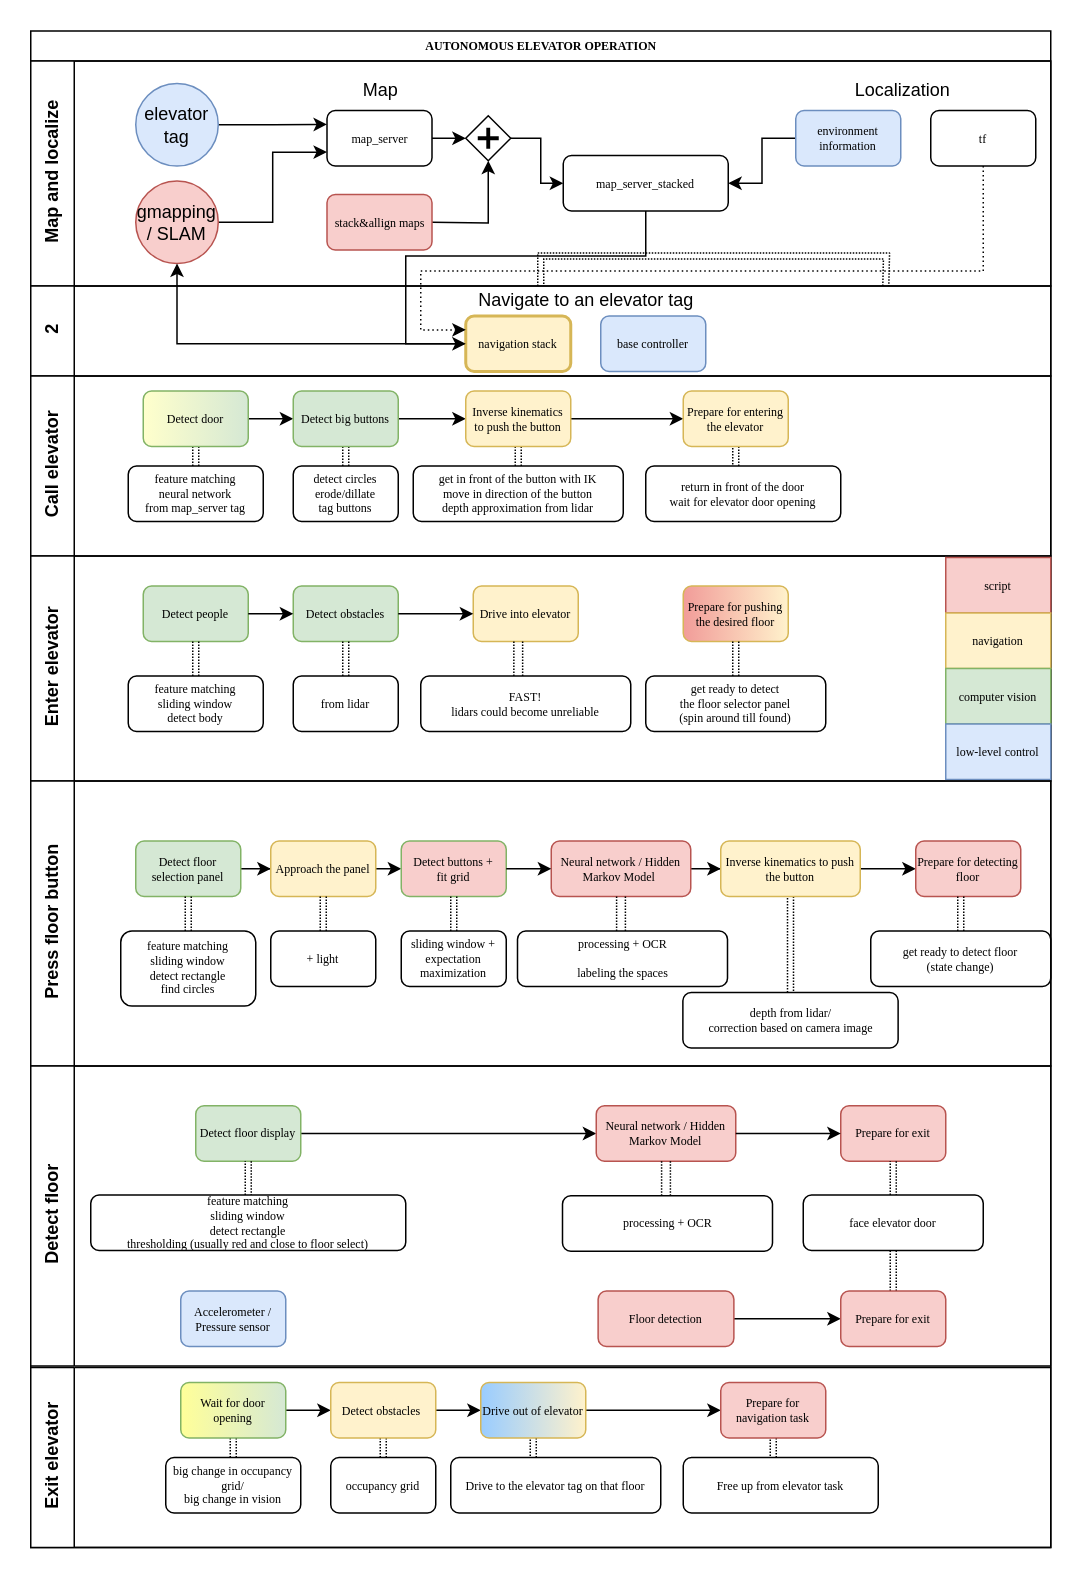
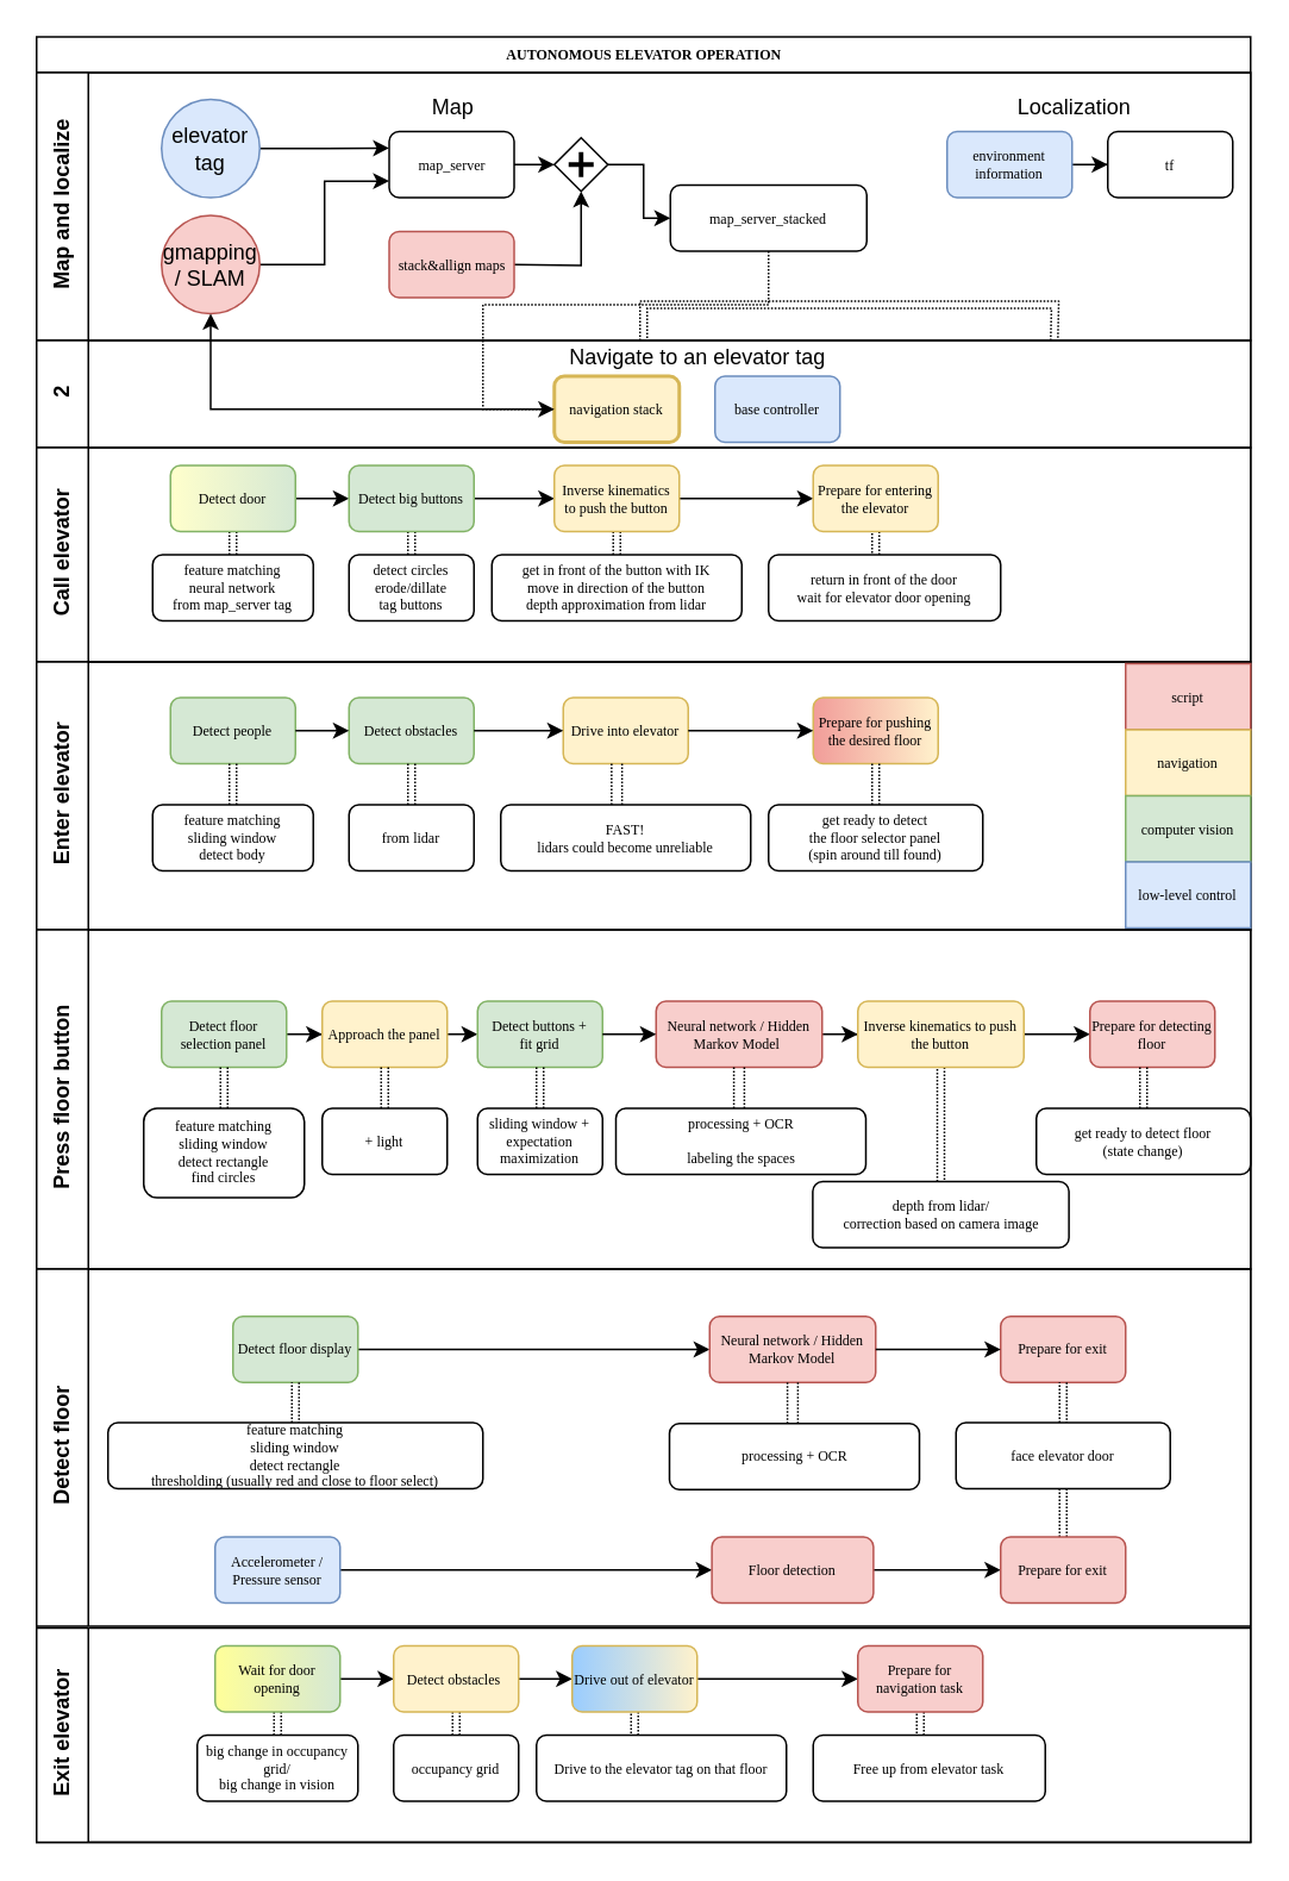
- <mxCell id="15" value="" style="edgeStyle=orthogonalEdgeStyle;rounded=0;orthogonalLoop=1;jettySize=auto;html=1;" edge="1" parent="3" source="16" target="10"><mxGeometry relative="1" as="geometry" /></mxCell>
+ <mxCell id="15" value="" style="edgeStyle=orthogonalEdgeStyle;rounded=0;orthogonalLoop=1;jettySize=auto;html=1;" edge="1" parent="3" source="16" target="17"><mxGeometry relative="1" as="geometry" /></mxCell>
- <mxCell id="42" style="edgeStyle=orthogonalEdgeStyle;rounded=0;orthogonalLoop=1;jettySize=auto;html=1;exitX=0.5;exitY=1;exitDx=0;exitDy=0;entryX=0;entryY=0.5;entryDx=0;entryDy=0;dashed=0;dashPattern=1 1;" edge="1" parent="2" source="10" target="22"><mxGeometry relative="1" as="geometry"><Array as="points"><mxPoint x="410" y="150" /><mxPoint x="250" y="150" /><mxPoint x="250" y="208" /></Array></mxGeometry></mxCell>
+ <mxCell id="42" style="edgeStyle=orthogonalEdgeStyle;rounded=0;orthogonalLoop=1;jettySize=auto;html=1;exitX=0.5;exitY=1;exitDx=0;exitDy=0;entryX=0;entryY=0.5;entryDx=0;entryDy=0;dashed=1;dashPattern=1 1;" edge="1" parent="2" source="10" target="22"><mxGeometry relative="1" as="geometry"><Array as="points"><mxPoint x="410" y="150" /><mxPoint x="250" y="150" /><mxPoint x="250" y="208" /></Array></mxGeometry></mxCell>
- <mxCell id="43" style="edgeStyle=orthogonalEdgeStyle;rounded=0;orthogonalLoop=1;jettySize=auto;html=1;exitX=0.5;exitY=1;exitDx=0;exitDy=0;entryX=0;entryY=0.25;entryDx=0;entryDy=0;dashed=1;dashPattern=1 2;" edge="1" parent="2" source="17" target="22"><mxGeometry relative="1" as="geometry"><Array as="points"><mxPoint x="635" y="160" /><mxPoint x="260" y="160" /><mxPoint x="260" y="199" /></Array></mxGeometry></mxCell>
+ <mxCell id="56" value="" style="edgeStyle=orthogonalEdgeStyle;rounded=0;orthogonalLoop=1;jettySize=auto;html=1;" edge="1" parent="44" source="52" target="55"><mxGeometry relative="1" as="geometry" /></mxCell>
- <mxCell id="71" value="Detect buttons +&lt;br&gt;fit grid" style="rounded=1;whiteSpace=wrap;html=1;shadow=0;labelBackgroundColor=none;strokeWidth=1;fontFamily=Verdana;fontSize=8;align=center;fillColor=#f8cecc;strokeColor=#82b366;" vertex="1" parent="64"><mxGeometry x="247" y="40" width="70" height="37" as="geometry" /></mxCell>
+ <mxCell id="71" value="Detect buttons +&lt;br&gt;fit grid" style="rounded=1;whiteSpace=wrap;html=1;shadow=0;labelBackgroundColor=none;strokeWidth=1;fontFamily=Verdana;fontSize=8;align=center;fillColor=#d5e8d4;strokeColor=#82b366;" vertex="1" parent="64"><mxGeometry x="247" y="40" width="70" height="37" as="geometry" /></mxCell>
+ <mxCell id="98" value="" style="edgeStyle=orthogonalEdgeStyle;rounded=0;orthogonalLoop=1;jettySize=auto;html=1;" edge="1" parent="85" source="99" target="101"><mxGeometry relative="1" as="geometry" /></mxCell>
